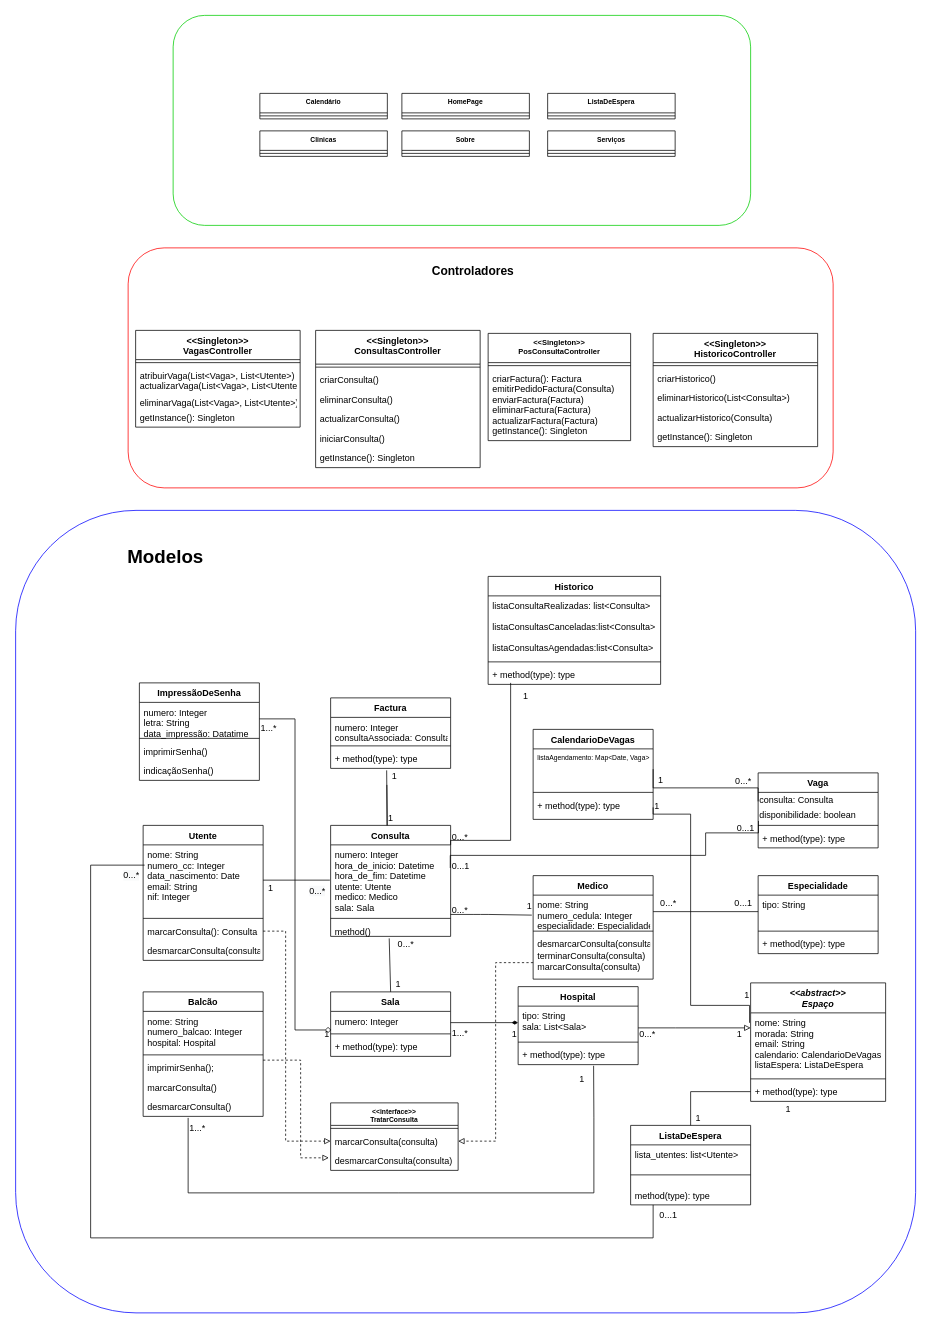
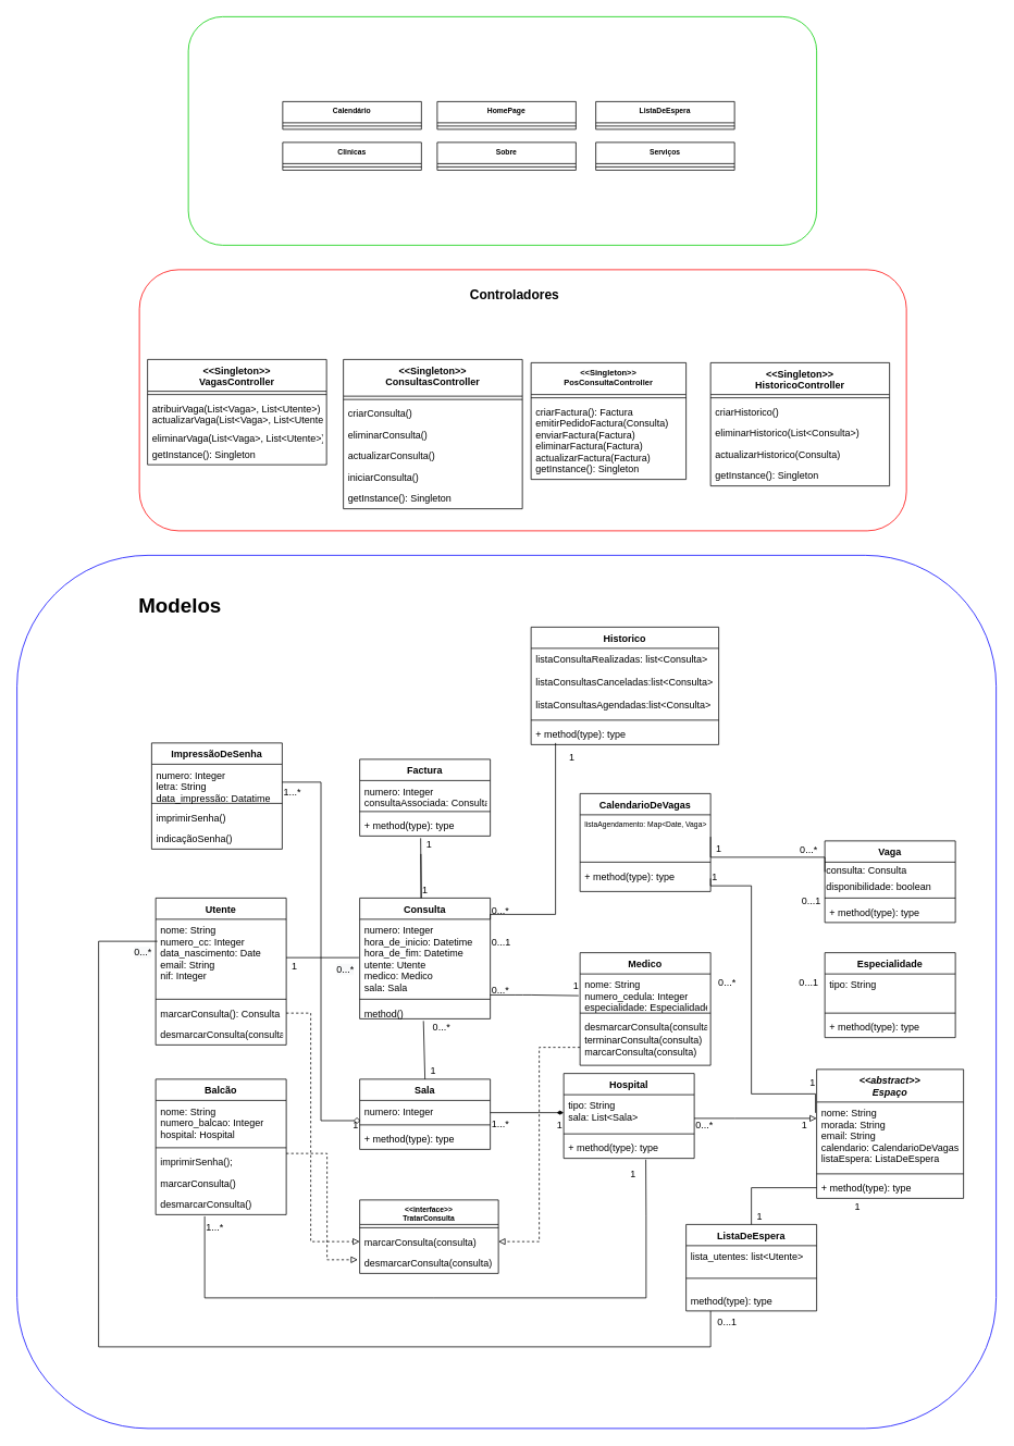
- <mxCell id="168" style="edgeStyle=orthogonalEdgeStyle;rounded=0;orthogonalLoop=1;jettySize=auto;html=1;entryX=0.003;entryY=0.905;entryDx=0;entryDy=0;entryPerimeter=0;endArrow=none;endFill=0;exitX=0.997;exitY=0.328;exitDx=0;exitDy=0;exitPerimeter=0;" parent="1" source="6" target="112" edge="1"><mxGeometry relative="1" as="geometry"><mxPoint x="650" y="1140" as="sourcePoint" /><Array as="points"><mxPoint x="600" y="1140" /><mxPoint x="940" y="1140" /><mxPoint x="940" y="1110" /><mxPoint x="1011" y="1110" /></Array></mxGeometry></mxCell>
- <mxCell id="79" value="" style="endArrow=none;html=1;rounded=0;align=center;verticalAlign=top;endFill=0;labelBackgroundColor=none;entryX=1;entryY=0.5;entryDx=0;entryDy=0;exitX=0;exitY=0.5;exitDx=0;exitDy=0;" parent="1" source="37" target="15" edge="1"><mxGeometry relative="1" as="geometry"><mxPoint x="905" y="1248" as="sourcePoint" /><mxPoint x="905.36" y="1302" as="targetPoint" /></mxGeometry></mxCell>
- <mxCell id="80" value="" style="resizable=0;html=1;align=left;verticalAlign=bottom;labelBackgroundColor=none;" parent="79" connectable="0" vertex="1"><mxGeometry x="-1" relative="1" as="geometry" /></mxCell>
- <mxCell id="81" value="" style="resizable=0;html=1;align=left;verticalAlign=top;labelBackgroundColor=none;" parent="79" connectable="0" vertex="1"><mxGeometry x="-1" relative="1" as="geometry"><mxPoint y="-7.01" as="offset" /></mxGeometry></mxCell>
- <mxCell id="82" value="" style="resizable=0;html=1;align=right;verticalAlign=bottom;labelBackgroundColor=none;" parent="79" connectable="0" vertex="1"><mxGeometry x="1" relative="1" as="geometry" /></mxCell>
